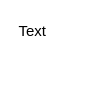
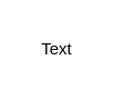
- <mxCell id="2" value="Text" style="text;html=1;align=center;verticalAlign=middle;resizable=0;points=[];autosize=1;strokeColor=none;fillColor=none;" vertex="1" parent="1"><mxGeometry x="5" y="10" width="40" height="30" as="geometry" /></mxCell>
+ <mxCell id="2" value="Text" style="text;html=1;align=center;verticalAlign=middle;resizable=0;points=[];autosize=1;strokeColor=none;fillColor=none;" vertex="1" parent="1"><mxGeometry x="20" y="20" width="40" height="30" as="geometry" /></mxCell>
